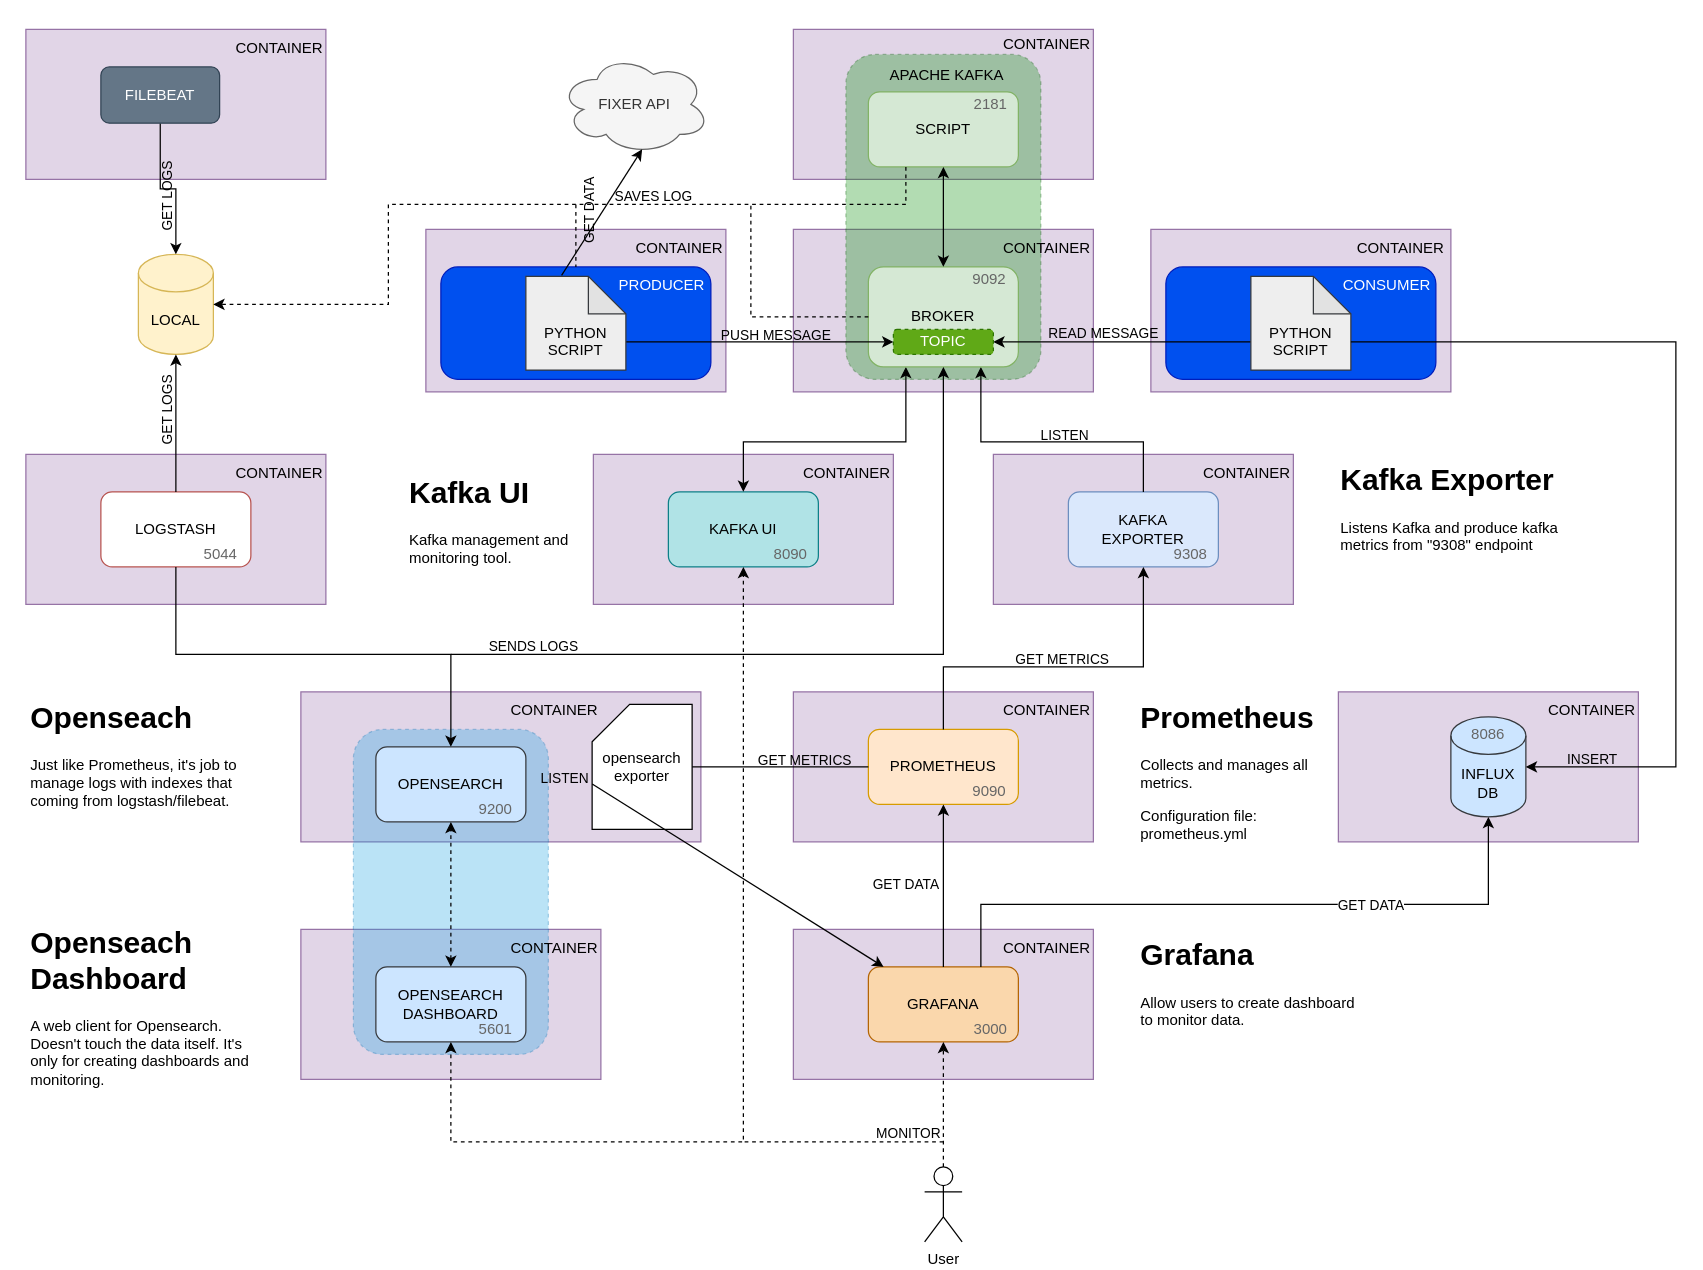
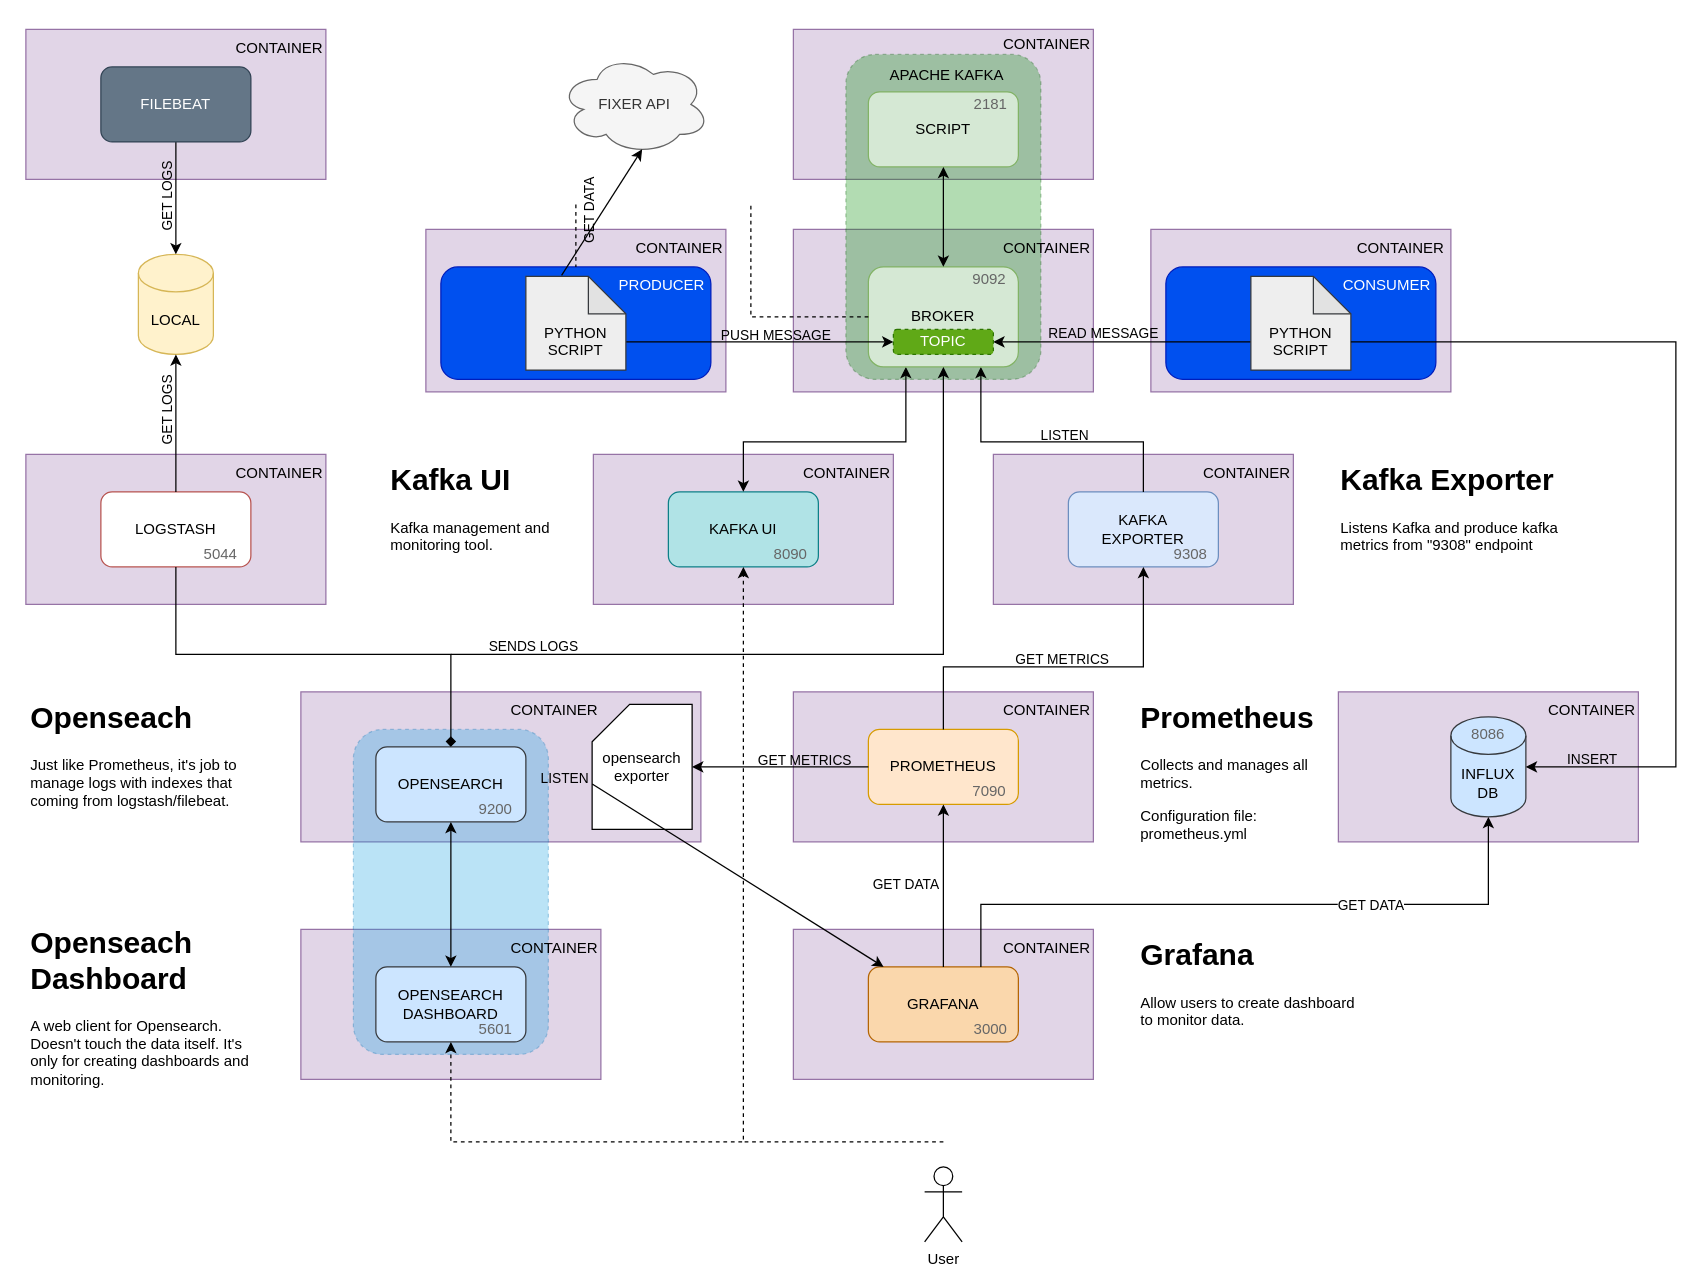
- <mxCell id="97" value="FILEBEAT" style="rounded=1;whiteSpace=wrap;html=1;fillColor=#647687;strokeColor=#314354;fontColor=#ffffff;" parent="1" vertex="1"><mxGeometry x="80" y="53" width="95" height="45" as="geometry" /></mxCell>
+ <mxCell id="97" value="FILEBEAT" style="rounded=1;whiteSpace=wrap;html=1;fillColor=#647687;strokeColor=#314354;fontColor=#ffffff;" parent="1" vertex="1"><mxGeometry x="80" y="53" width="120" height="60" as="geometry" /></mxCell>
- <mxCell id="85" value="" style="endArrow=classic;html=1;rounded=0;entryX=1;entryY=0.5;entryDx=0;entryDy=0;entryPerimeter=0;exitX=0.25;exitY=1;exitDx=0;exitDy=0;dashed=1;" parent="1" source="41" target="84" edge="1"><mxGeometry width="50" height="50" relative="1" as="geometry"><mxPoint x="310" y="85" as="sourcePoint" /><mxPoint x="360" y="35" as="targetPoint" /><Array as="points"><mxPoint x="724" y="163" /><mxPoint x="360" y="163" /><mxPoint x="310" y="163" /><mxPoint x="310" y="243" /></Array></mxGeometry></mxCell>
- <mxCell id="86" value="SAVES LOG" style="edgeLabel;html=1;align=center;verticalAlign=middle;resizable=0;points=[];labelBackgroundColor=none;" parent="85" vertex="1" connectable="0"><mxGeometry x="-0.298" relative="1" as="geometry"><mxPoint y="-7" as="offset" /></mxGeometry></mxCell>
- <mxCell id="36" value="&lt;h1 style=&quot;margin-top: 0px;&quot;&gt;Kafka UI&lt;/h1&gt;&lt;p&gt;Kafka management and&amp;nbsp; monitoring tool.&lt;/p&gt;" style="text;html=1;whiteSpace=wrap;overflow=hidden;rounded=0;" parent="1" vertex="1"><mxGeometry x="325" y="373" width="140" height="120" as="geometry" /></mxCell>
+ <mxCell id="36" value="&lt;h1 style=&quot;margin-top: 0px;&quot;&gt;Kafka UI&lt;/h1&gt;&lt;p&gt;Kafka management and&amp;nbsp; monitoring tool.&lt;/p&gt;" style="text;html=1;whiteSpace=wrap;overflow=hidden;rounded=0;" parent="1" vertex="1"><mxGeometry x="310" y="363" width="140" height="120" as="geometry" /></mxCell>
- <mxCell id="91" value="" style="endArrow=classic;html=1;rounded=0;entryX=0.5;entryY=0;entryDx=0;entryDy=0;exitX=0.5;exitY=1;exitDx=0;exitDy=0;" parent="1" source="82" target="63" edge="1"><mxGeometry width="50" height="50" relative="1" as="geometry"><mxPoint x="-20" y="633" as="sourcePoint" /><mxPoint x="30" y="583" as="targetPoint" /><Array as="points"><mxPoint x="140" y="523" /><mxPoint x="360" y="523" /></Array></mxGeometry></mxCell>
+ <mxCell id="91" value="" style="endArrow=diamond;html=1;rounded=0;entryX=0.5;entryY=0;entryDx=0;entryDy=0;exitX=0.5;exitY=1;exitDx=0;exitDy=0;" parent="1" source="82" target="63" edge="1"><mxGeometry width="50" height="50" relative="1" as="geometry"><mxPoint x="-20" y="633" as="sourcePoint" /><mxPoint x="30" y="583" as="targetPoint" /><Array as="points"><mxPoint x="140" y="523" /><mxPoint x="360" y="523" /></Array></mxGeometry></mxCell>
- <mxCell id="104" value="" style="endArrow=none;html=1;rounded=0;entryX=1;entryY=0.5;entryDx=0;entryDy=0;entryPerimeter=0;exitX=0;exitY=0.5;exitDx=0;exitDy=0;" edge="1" parent="1" source="21" target="102"><mxGeometry width="50" height="50" relative="1" as="geometry"><mxPoint x="670" y="743" as="sourcePoint" /><mxPoint x="720" y="693" as="targetPoint" /></mxGeometry></mxCell>
+ <mxCell id="104" value="" style="endArrow=classic;html=1;rounded=0;entryX=1;entryY=0.5;entryDx=0;entryDy=0;entryPerimeter=0;exitX=0;exitY=0.5;exitDx=0;exitDy=0;" edge="1" parent="1" source="21" target="102"><mxGeometry width="50" height="50" relative="1" as="geometry"><mxPoint x="670" y="743" as="sourcePoint" /><mxPoint x="720" y="693" as="targetPoint" /></mxGeometry></mxCell>
- <mxCell id="72" value="9090" style="text;html=1;align=center;verticalAlign=middle;whiteSpace=wrap;rounded=0;fontColor=#666666;" parent="1" vertex="1"><mxGeometry x="769" y="623" width="44" height="20" as="geometry" /></mxCell>
+ <mxCell id="72" value="7090" style="text;html=1;align=center;verticalAlign=middle;whiteSpace=wrap;rounded=0;fontColor=#666666;" parent="1" vertex="1"><mxGeometry x="769" y="623" width="44" height="20" as="geometry" /></mxCell>
- <mxCell id="65" value="" style="endArrow=classic;startArrow=classic;html=1;rounded=0;entryX=0.5;entryY=1;entryDx=0;entryDy=0;exitX=0.5;exitY=0;exitDx=0;exitDy=0;dashed=1;" parent="1" source="64" target="63" edge="1"><mxGeometry width="50" height="50" relative="1" as="geometry"><mxPoint x="770" y="583" as="sourcePoint" /><mxPoint x="820" y="533" as="targetPoint" /></mxGeometry></mxCell>
+ <mxCell id="65" value="" style="endArrow=classic;startArrow=classic;html=1;rounded=0;entryX=0.5;entryY=1;entryDx=0;entryDy=0;exitX=0.5;exitY=0;exitDx=0;exitDy=0;" parent="1" source="64" target="63" edge="1"><mxGeometry width="50" height="50" relative="1" as="geometry"><mxPoint x="770" y="583" as="sourcePoint" /><mxPoint x="820" y="533" as="targetPoint" /></mxGeometry></mxCell>
- <mxCell id="44" value="" style="endArrow=classic;html=1;rounded=0;entryX=0.5;entryY=1;entryDx=0;entryDy=0;dashed=1;" parent="1" source="43" target="26" edge="1"><mxGeometry width="50" height="50" relative="1" as="geometry"><mxPoint x="700" y="783" as="sourcePoint" /><mxPoint x="750" y="733" as="targetPoint" /></mxGeometry></mxCell>
- <mxCell id="45" value="MONITOR" style="edgeLabel;html=1;align=center;verticalAlign=middle;resizable=0;points=[];labelBackgroundColor=none;" parent="44" vertex="1" connectable="0"><mxGeometry x="-0.288" y="1" relative="1" as="geometry"><mxPoint x="-28" y="8" as="offset" /></mxGeometry></mxCell>
